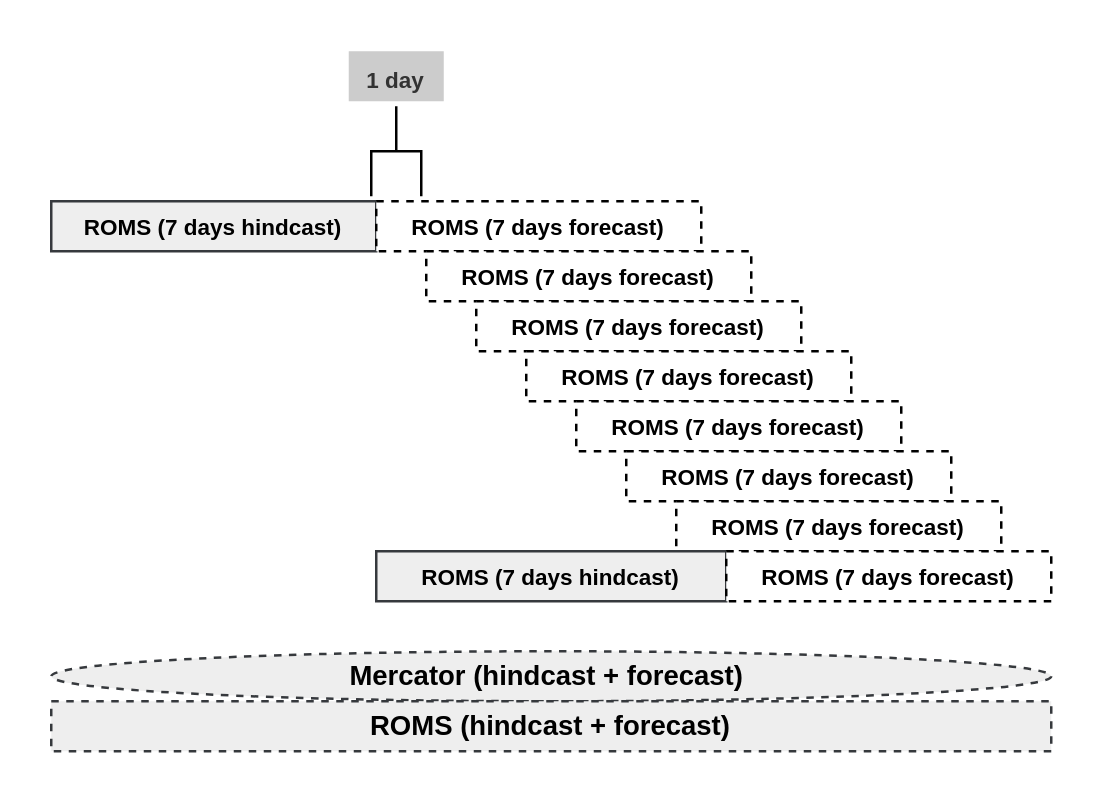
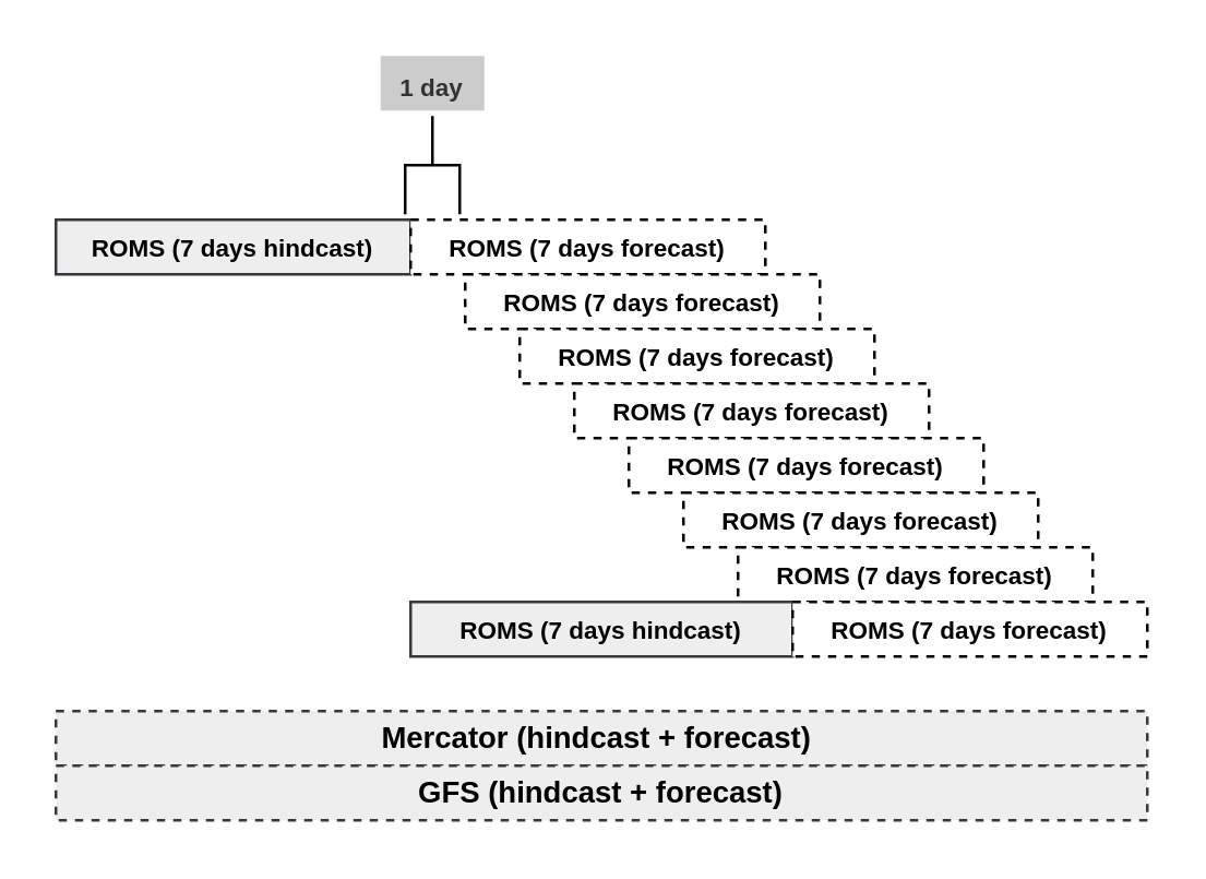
- <mxCell id="14" value="&lt;font size=&quot;1&quot;&gt;&lt;b style=&quot;font-size: 11px&quot;&gt;Mercator (hindcast + forecast)&amp;nbsp;&lt;/b&gt;&lt;/font&gt;" style="ellipse;whiteSpace=wrap;html=1;fillColor=#eeeeee;strokeColor=#36393d;verticalAlign=middle;dashed=1;" vertex="1" parent="1"><mxGeometry x="20" y="260" width="400" height="20" as="geometry" /></mxCell>
+ <mxCell id="14" value="&lt;font size=&quot;1&quot;&gt;&lt;b style=&quot;font-size: 11px&quot;&gt;Mercator (hindcast + forecast)&amp;nbsp;&lt;/b&gt;&lt;/font&gt;" style="rounded=0;whiteSpace=wrap;html=1;fillColor=#eeeeee;strokeColor=#36393d;verticalAlign=middle;dashed=1;" vertex="1" parent="1"><mxGeometry x="20" y="260" width="400" height="20" as="geometry" /></mxCell>
- <mxCell id="15" value="&lt;font size=&quot;1&quot;&gt;&lt;b style=&quot;font-size: 11px&quot;&gt;ROMS&amp;nbsp;&lt;/b&gt;&lt;/font&gt;&lt;b style=&quot;font-size: 11px&quot;&gt;(&lt;/b&gt;&lt;b style=&quot;font-size: 11px&quot;&gt;hindcast + forecast&lt;/b&gt;&lt;b style=&quot;font-size: 11px&quot;&gt;)&lt;/b&gt;" style="rounded=0;whiteSpace=wrap;html=1;fillColor=#eeeeee;strokeColor=#36393d;verticalAlign=middle;dashed=1;" vertex="1" parent="1"><mxGeometry x="20" y="280" width="400" height="20" as="geometry" /></mxCell>
+ <mxCell id="15" value="&lt;font size=&quot;1&quot;&gt;&lt;b style=&quot;font-size: 11px&quot;&gt;GFS&amp;nbsp;&lt;/b&gt;&lt;/font&gt;&lt;b style=&quot;font-size: 11px&quot;&gt;(&lt;/b&gt;&lt;b style=&quot;font-size: 11px&quot;&gt;hindcast + forecast&lt;/b&gt;&lt;b style=&quot;font-size: 11px&quot;&gt;)&lt;/b&gt;" style="rounded=0;whiteSpace=wrap;html=1;fillColor=#eeeeee;strokeColor=#36393d;verticalAlign=middle;dashed=1;" vertex="1" parent="1"><mxGeometry x="20" y="280" width="400" height="20" as="geometry" /></mxCell>
